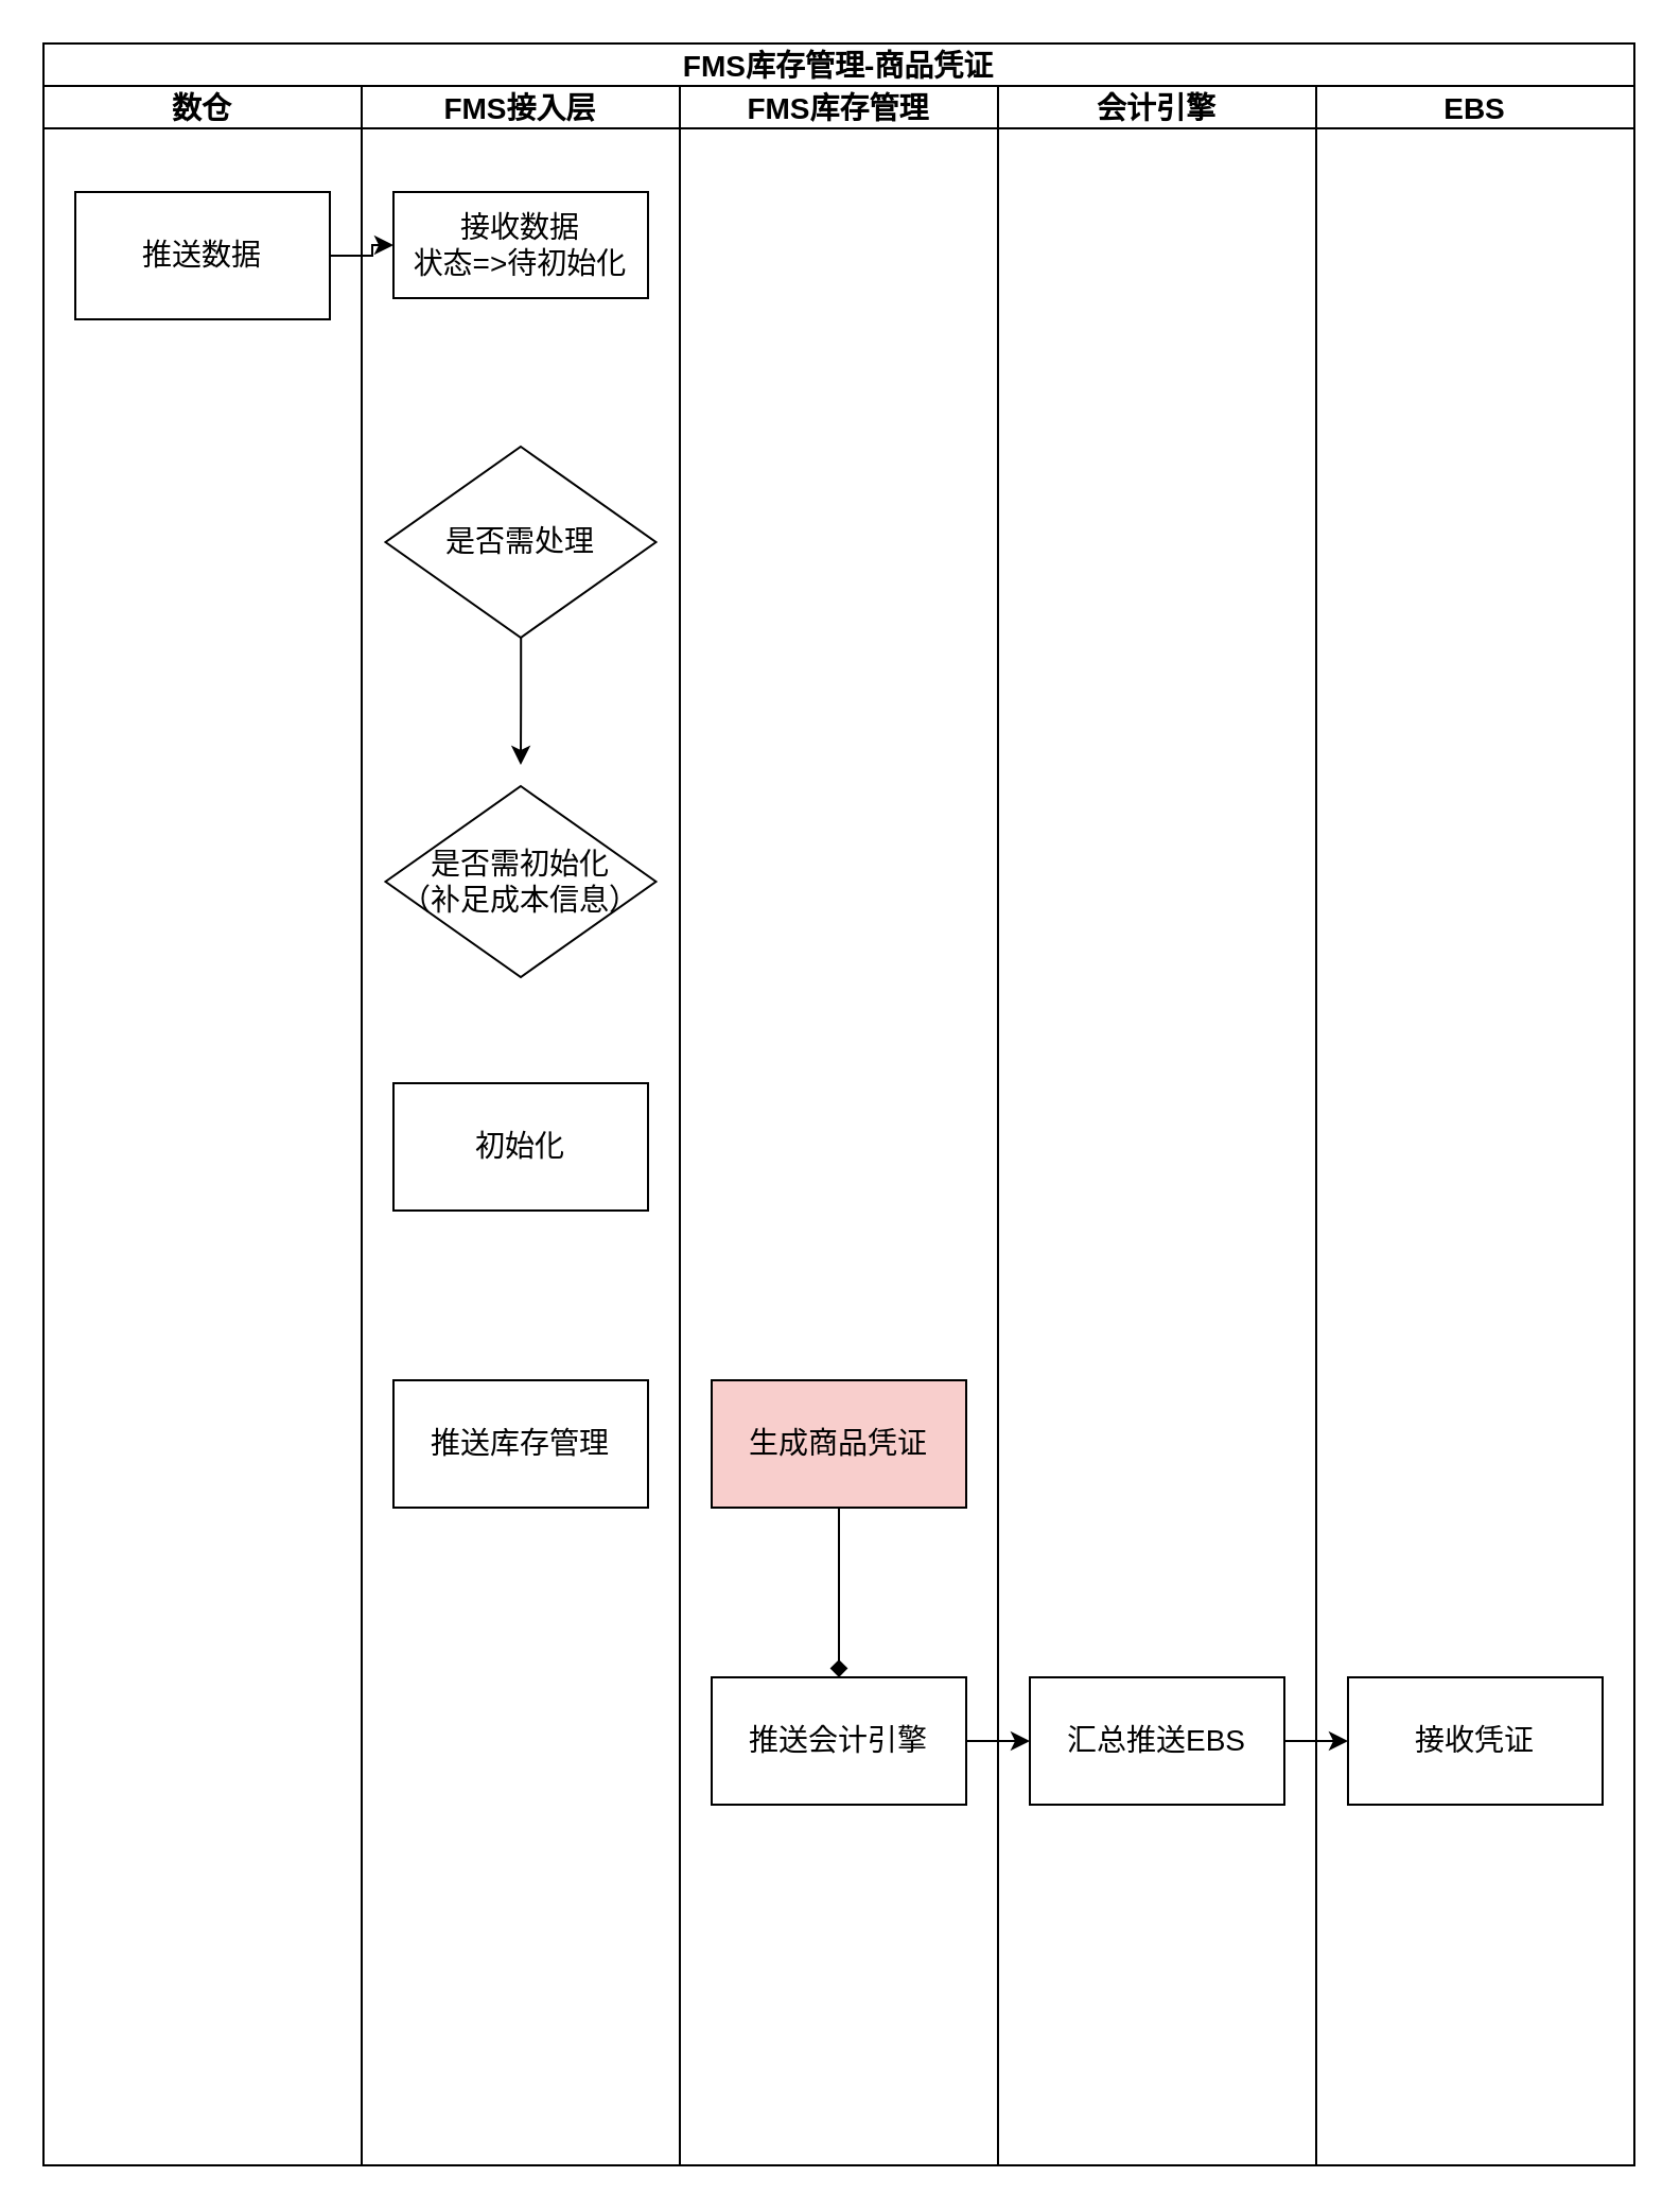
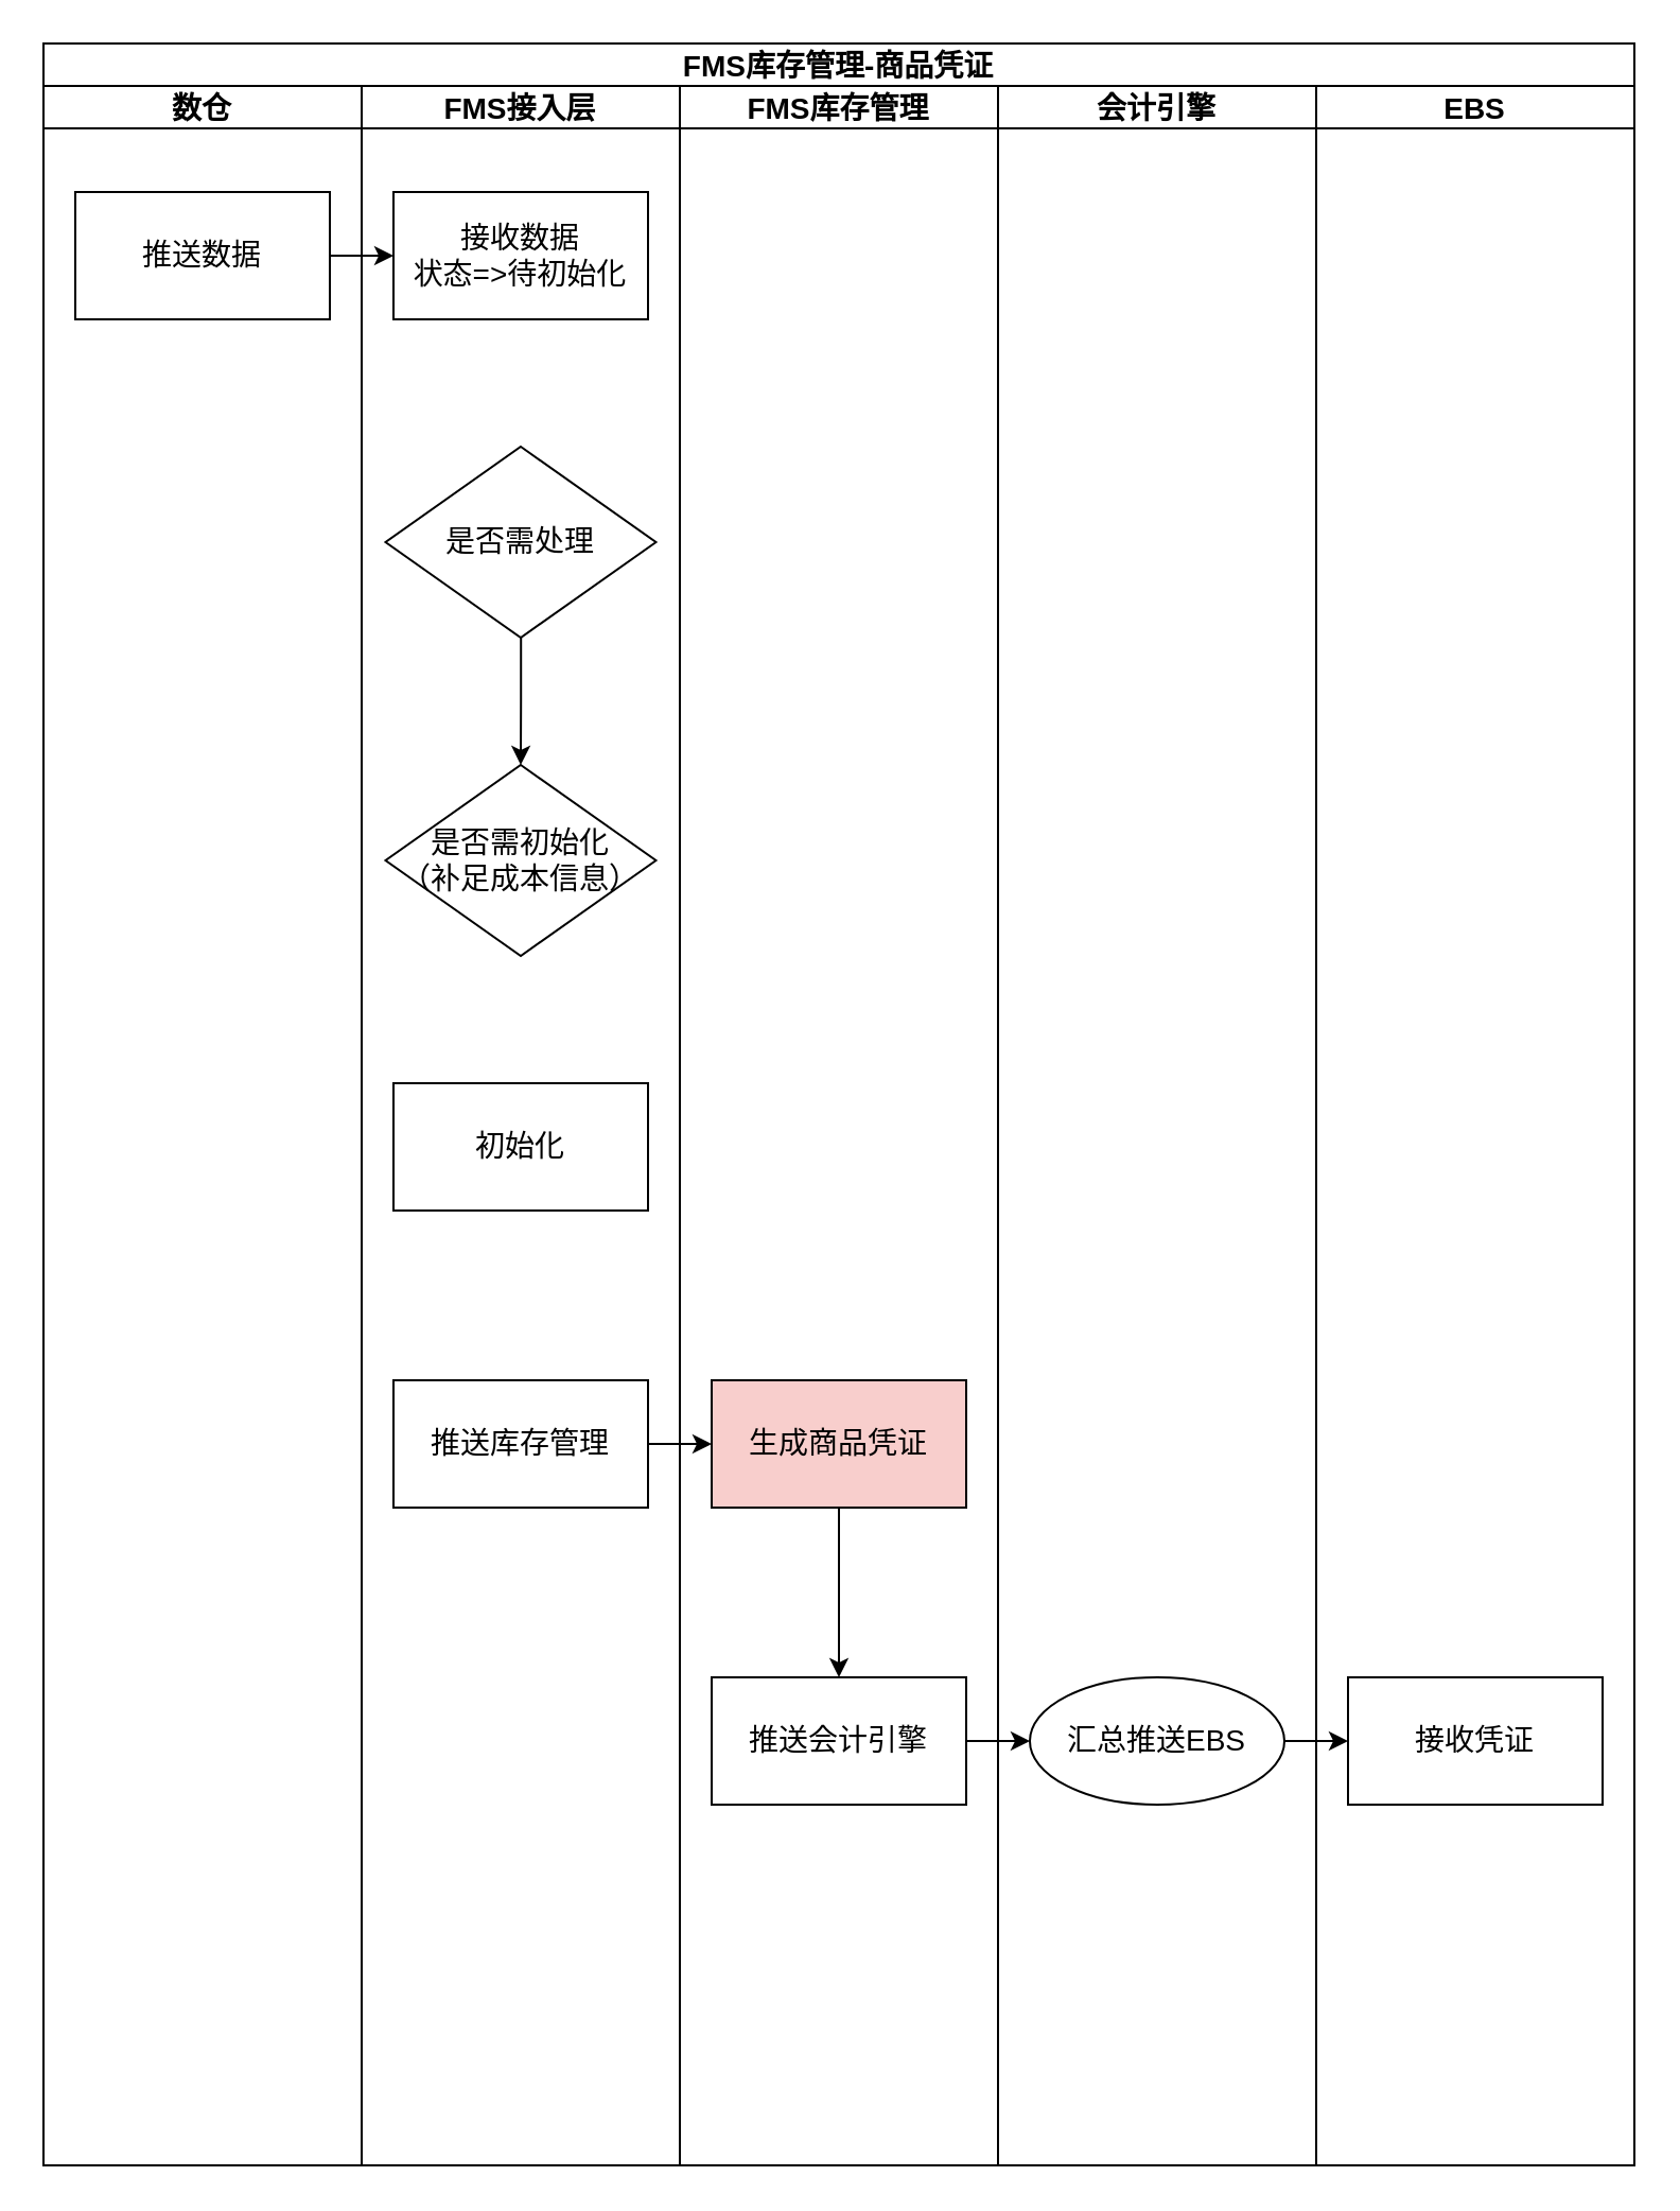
- <mxCell id="6" value="接收数据&lt;br&gt;状态=&amp;gt;待初始化" style="rounded=0;whiteSpace=wrap;html=1;fontSize=14;" vertex="1" parent="5"><mxGeometry x="15" y="50" width="120" height="50" as="geometry" /></mxCell>
+ <mxCell id="6" value="接收数据&lt;br&gt;状态=&amp;gt;待初始化" style="rounded=0;whiteSpace=wrap;html=1;fontSize=14;" vertex="1" parent="5"><mxGeometry x="15" y="50" width="120" height="60" as="geometry" /></mxCell>
- <mxCell id="9" value="是否需初始化&lt;br&gt;（补足成本信息）" style="rhombus;whiteSpace=wrap;html=1;fontSize=14;rounded=0;" vertex="1" parent="5"><mxGeometry x="11.25" y="330" width="127.5" height="90" as="geometry" /></mxCell>
+ <mxCell id="9" value="是否需初始化&lt;br&gt;（补足成本信息）" style="rhombus;whiteSpace=wrap;html=1;fontSize=14;rounded=0;" vertex="1" parent="5"><mxGeometry x="11.25" y="320" width="127.5" height="90" as="geometry" /></mxCell>
+ <mxCell id="17" value="" style="edgeStyle=orthogonalEdgeStyle;rounded=0;orthogonalLoop=1;jettySize=auto;html=1;fontSize=14;" edge="1" parent="2" source="10" target="12"><mxGeometry relative="1" as="geometry" /></mxCell>
- <mxCell id="23" value="" style="edgeStyle=orthogonalEdgeStyle;rounded=0;orthogonalLoop=1;jettySize=auto;html=1;fontSize=14;endArrow=diamond;" edge="1" parent="1" source="12" target="22"><mxGeometry relative="1" as="geometry" /></mxCell>
+ <mxCell id="23" value="" style="edgeStyle=orthogonalEdgeStyle;rounded=0;orthogonalLoop=1;jettySize=auto;html=1;fontSize=14;" edge="1" parent="1" source="12" target="22"><mxGeometry relative="1" as="geometry" /></mxCell>
- <mxCell id="14" value="汇总推送EBS" style="whiteSpace=wrap;html=1;fontSize=14;rounded=0;" vertex="1" parent="13"><mxGeometry x="15" y="750" width="120" height="60" as="geometry" /></mxCell>
+ <mxCell id="14" value="汇总推送EBS" style="ellipse;whiteSpace=wrap;html=1;fontSize=14;" vertex="1" parent="13"><mxGeometry x="15" y="750" width="120" height="60" as="geometry" /></mxCell>
